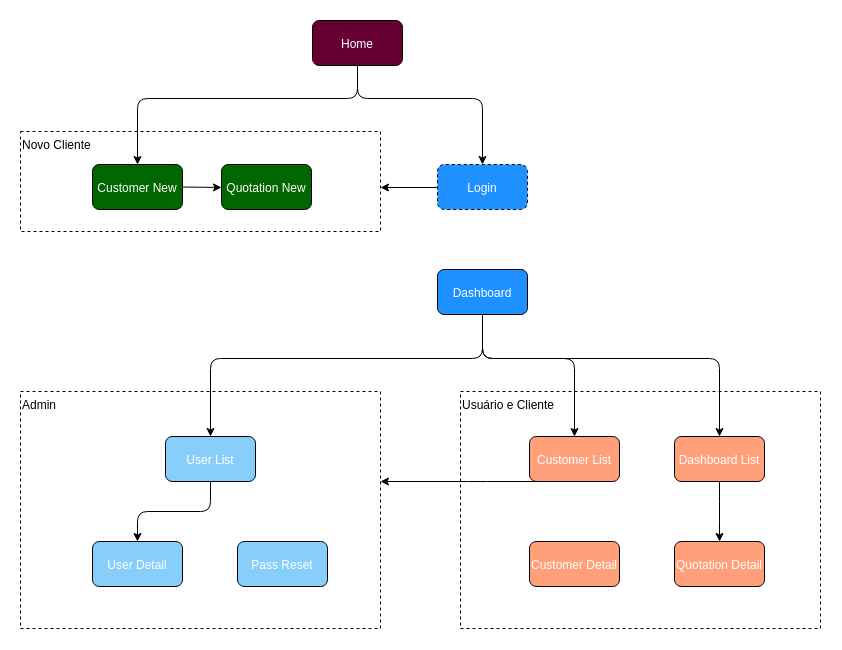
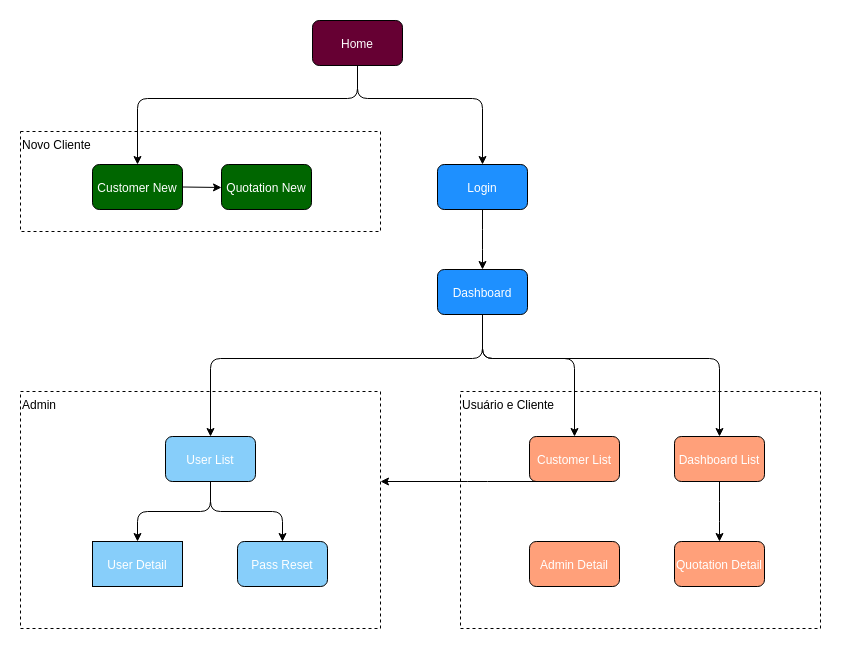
- <mxCell id="3" value="Login" style="rounded=1;fillColor=#1E90FF;fontColor=#ffffff;flipV=0;flipH=1;dashed=1;" parent="1" vertex="1"><mxGeometry x="437" y="164" width="90" height="45" as="geometry" /></mxCell>
+ <mxCell id="3" value="Login" style="rounded=1;fillColor=#1E90FF;fontColor=#ffffff;flipV=0;flipH=1;" parent="1" vertex="1"><mxGeometry x="437" y="164" width="90" height="45" as="geometry" /></mxCell>
- <mxCell id="8" style="edgeStyle=elbowEdgeStyle;elbow=vertical;endArrow=classic;" parent="1" source="3" target="20" edge="1"><mxGeometry relative="1" as="geometry" /></mxCell>
+ <mxCell id="8" style="edgeStyle=elbowEdgeStyle;elbow=vertical;endArrow=classic;" parent="1" source="3" target="4" edge="1"><mxGeometry relative="1" as="geometry" /></mxCell>
+ <mxCell id="24" style="edgeStyle=elbowEdgeStyle;elbow=vertical;endArrow=classic;exitX=0.5;exitY=1;exitDx=0;exitDy=0;entryX=0.5;entryY=0;entryDx=0;entryDy=0;" parent="1" source="11" target="13" edge="1"><mxGeometry relative="1" as="geometry"><mxPoint x="273" y="473" as="sourcePoint" /><mxPoint x="273" y="533" as="targetPoint" /></mxGeometry></mxCell>
- <mxCell id="12" value="User Detail" style="rounded=1;fillColor=#87CEFA;fontColor=#ffffff;container=0;" parent="1" vertex="1"><mxGeometry x="92" y="541" width="90" height="45" as="geometry" /></mxCell>
+ <mxCell id="12" value="User Detail" style="fillColor=#87CEFA;fontColor=#ffffff;container=0;rounded=0;" parent="1" vertex="1"><mxGeometry x="92" y="541" width="90" height="45" as="geometry" /></mxCell>
- <mxCell id="15" value="Customer Detail" style="rounded=1;fillColor=#FFA07A;fontColor=#ffffff;flipV=0;flipH=1;" parent="1" vertex="1"><mxGeometry x="529" y="541" width="90" height="45" as="geometry" /></mxCell>
+ <mxCell id="15" value="Admin Detail" style="rounded=1;fillColor=#FFA07A;fontColor=#ffffff;flipV=0;flipH=1;" parent="1" vertex="1"><mxGeometry x="529" y="541" width="90" height="45" as="geometry" /></mxCell>
